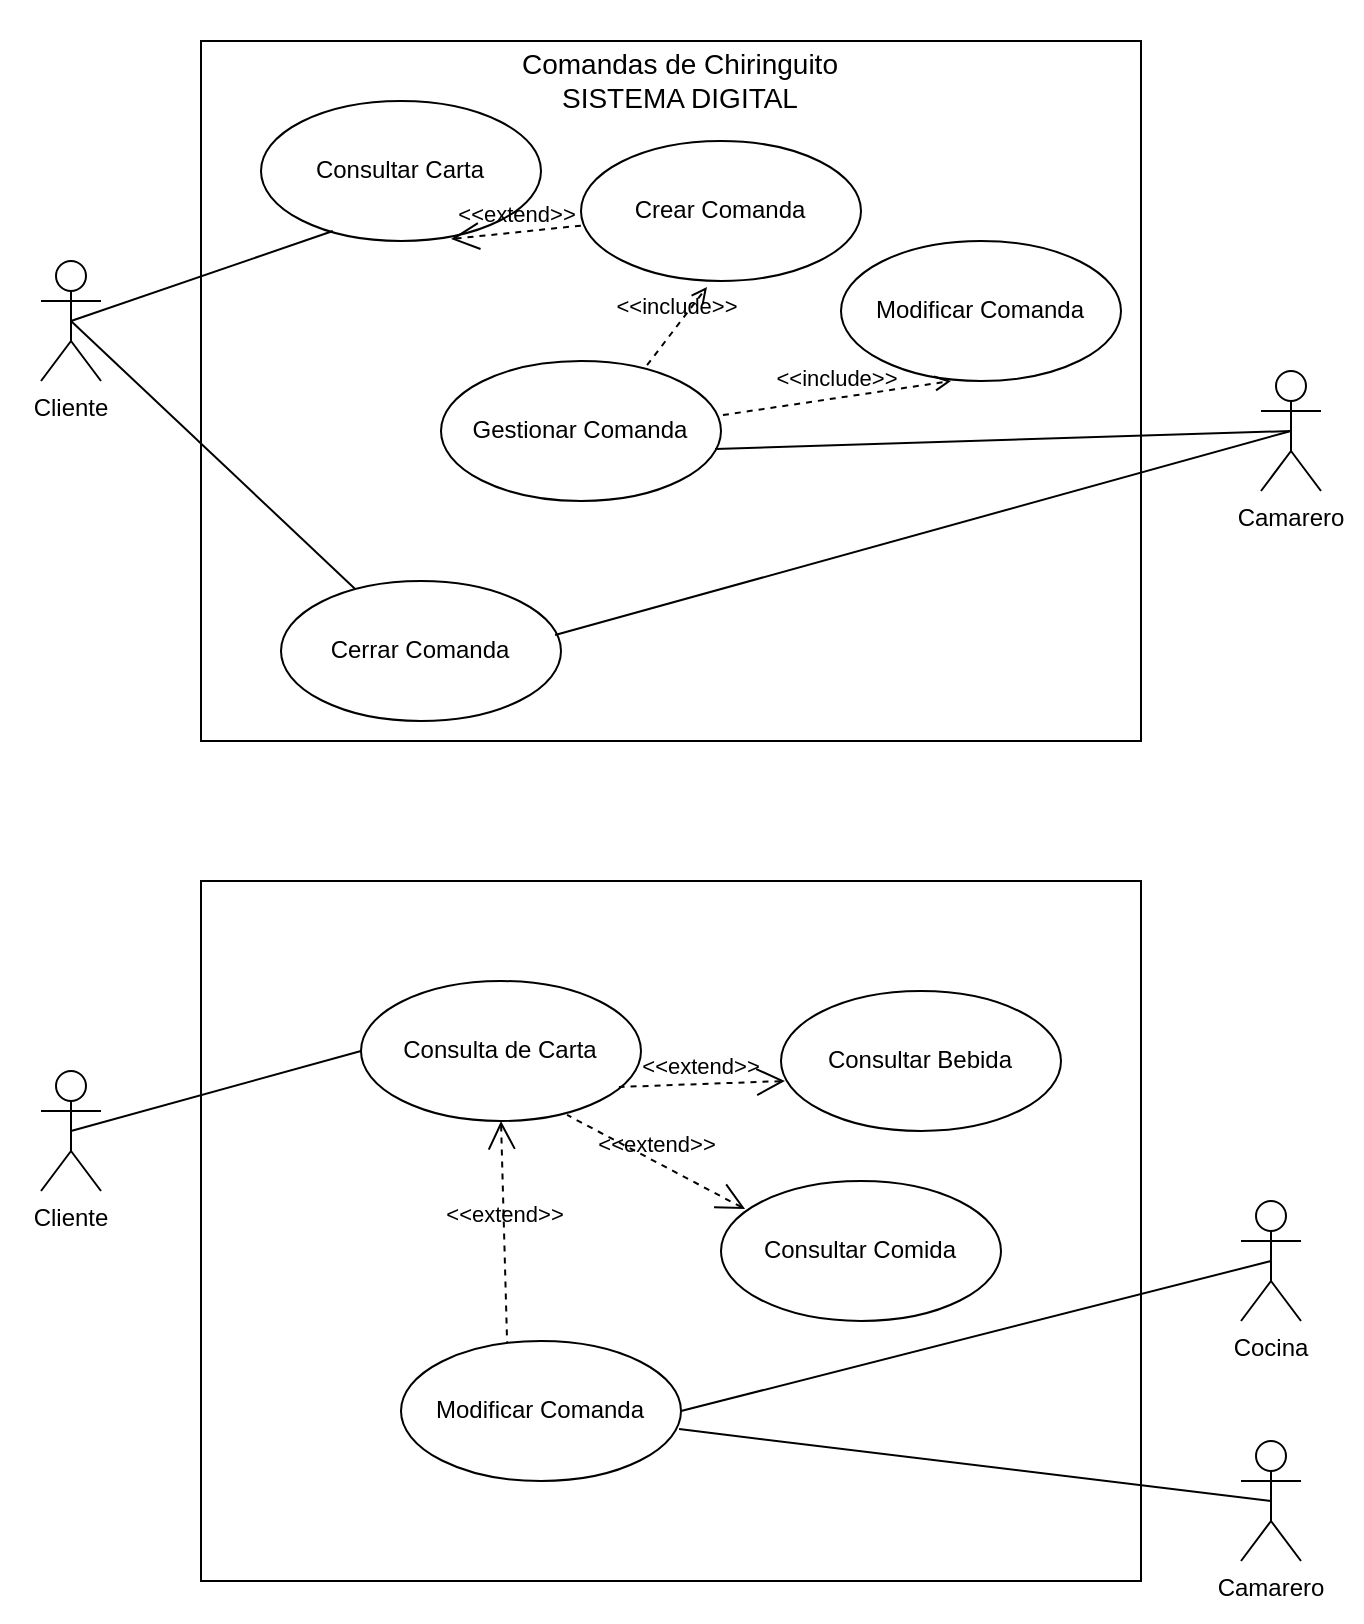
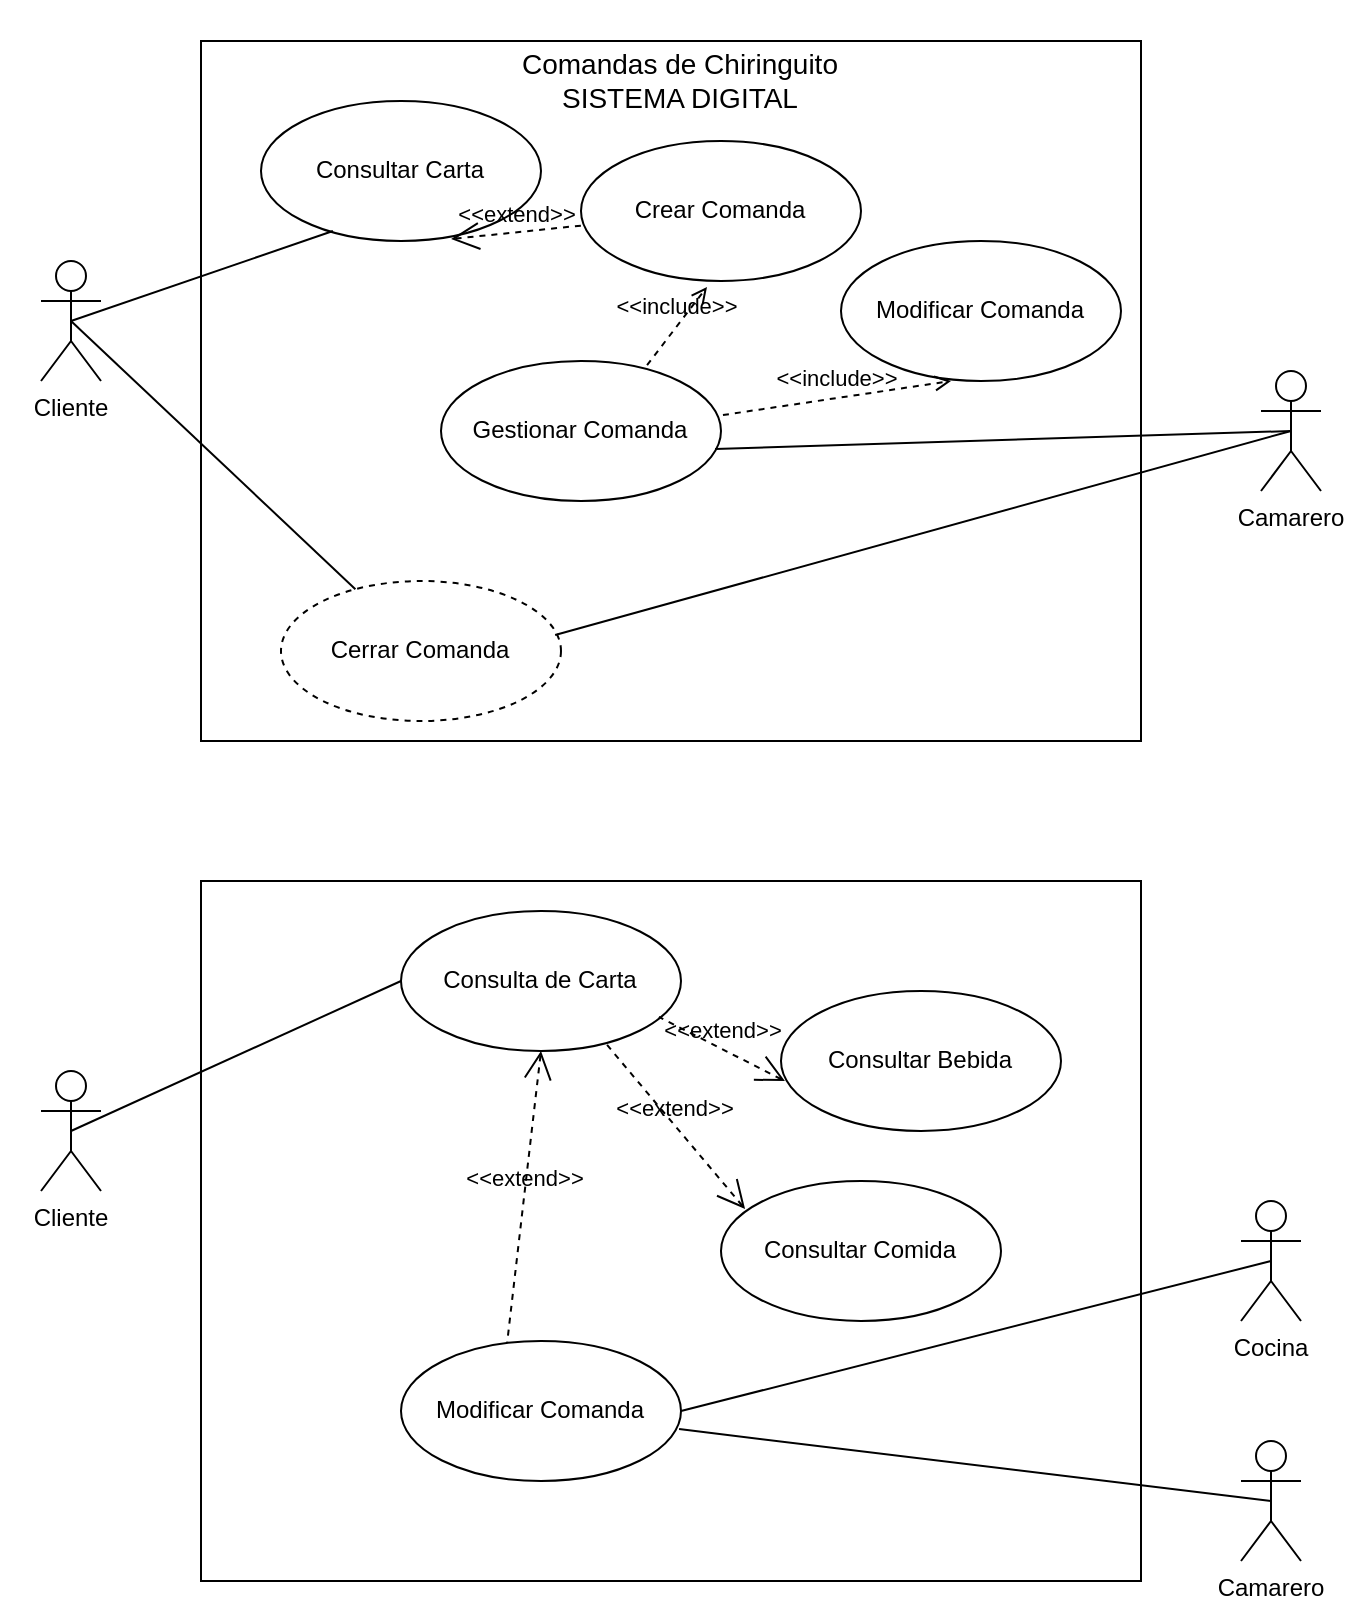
- <mxCell id="7" value="Cerrar Comanda" style="ellipse;whiteSpace=wrap;html=1;" vertex="1" parent="2"><mxGeometry x="20" y="270" width="140" height="70" as="geometry" /></mxCell>
+ <mxCell id="7" value="Cerrar Comanda" style="ellipse;whiteSpace=wrap;html=1;dashed=1;" vertex="1" parent="2"><mxGeometry x="20" y="270" width="140" height="70" as="geometry" /></mxCell>
- <mxCell id="21" value="Consulta de Carta" style="ellipse;whiteSpace=wrap;html=1;" vertex="1" parent="19"><mxGeometry x="80" y="50" width="140" height="70" as="geometry" /></mxCell>
+ <mxCell id="21" value="Consulta de Carta" style="ellipse;whiteSpace=wrap;html=1;" vertex="1" parent="19"><mxGeometry x="100" y="15" width="140" height="70" as="geometry" /></mxCell>
